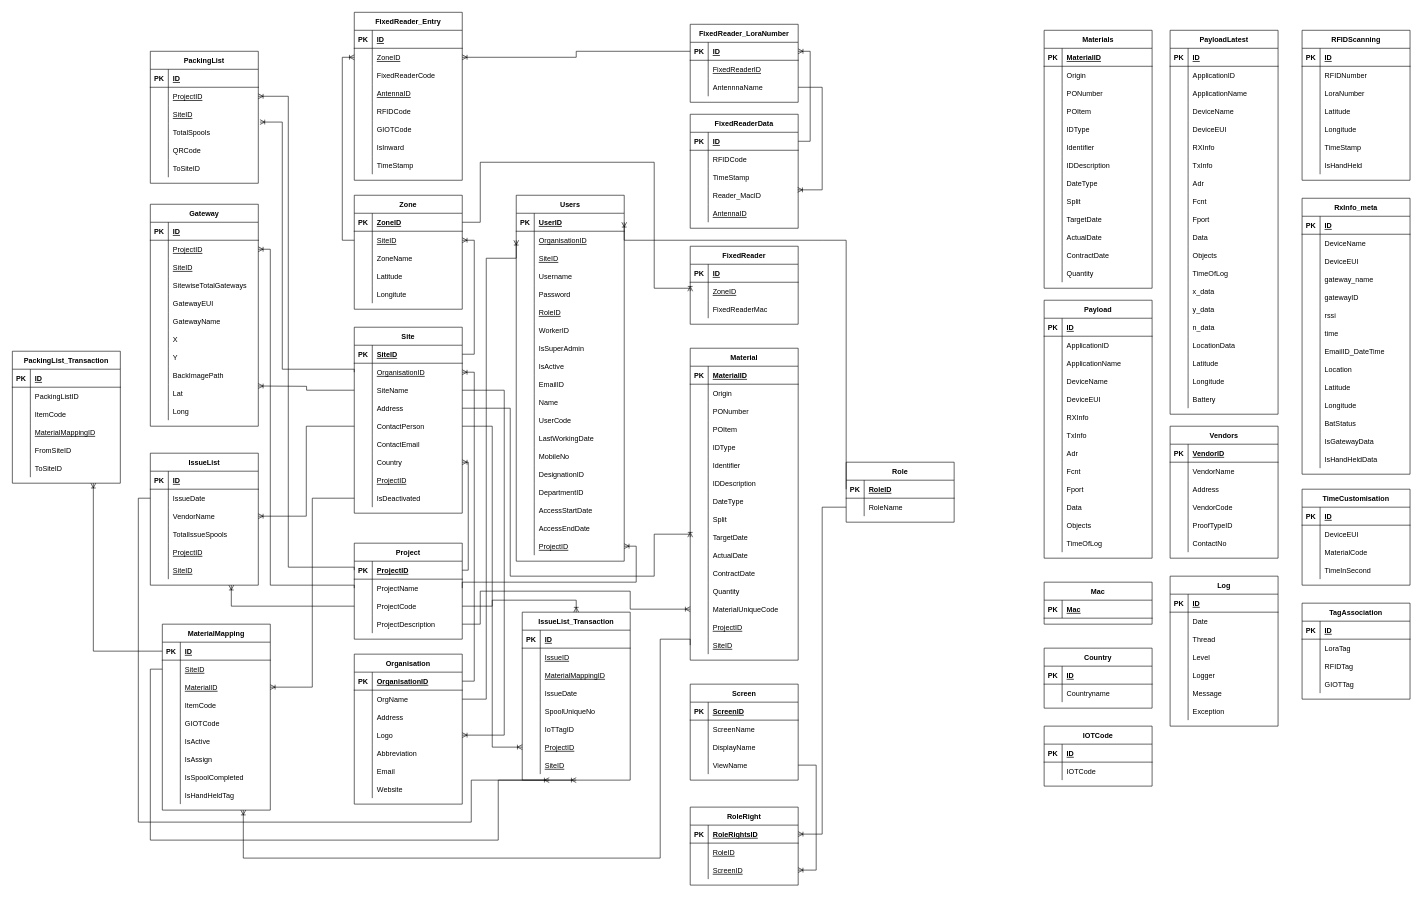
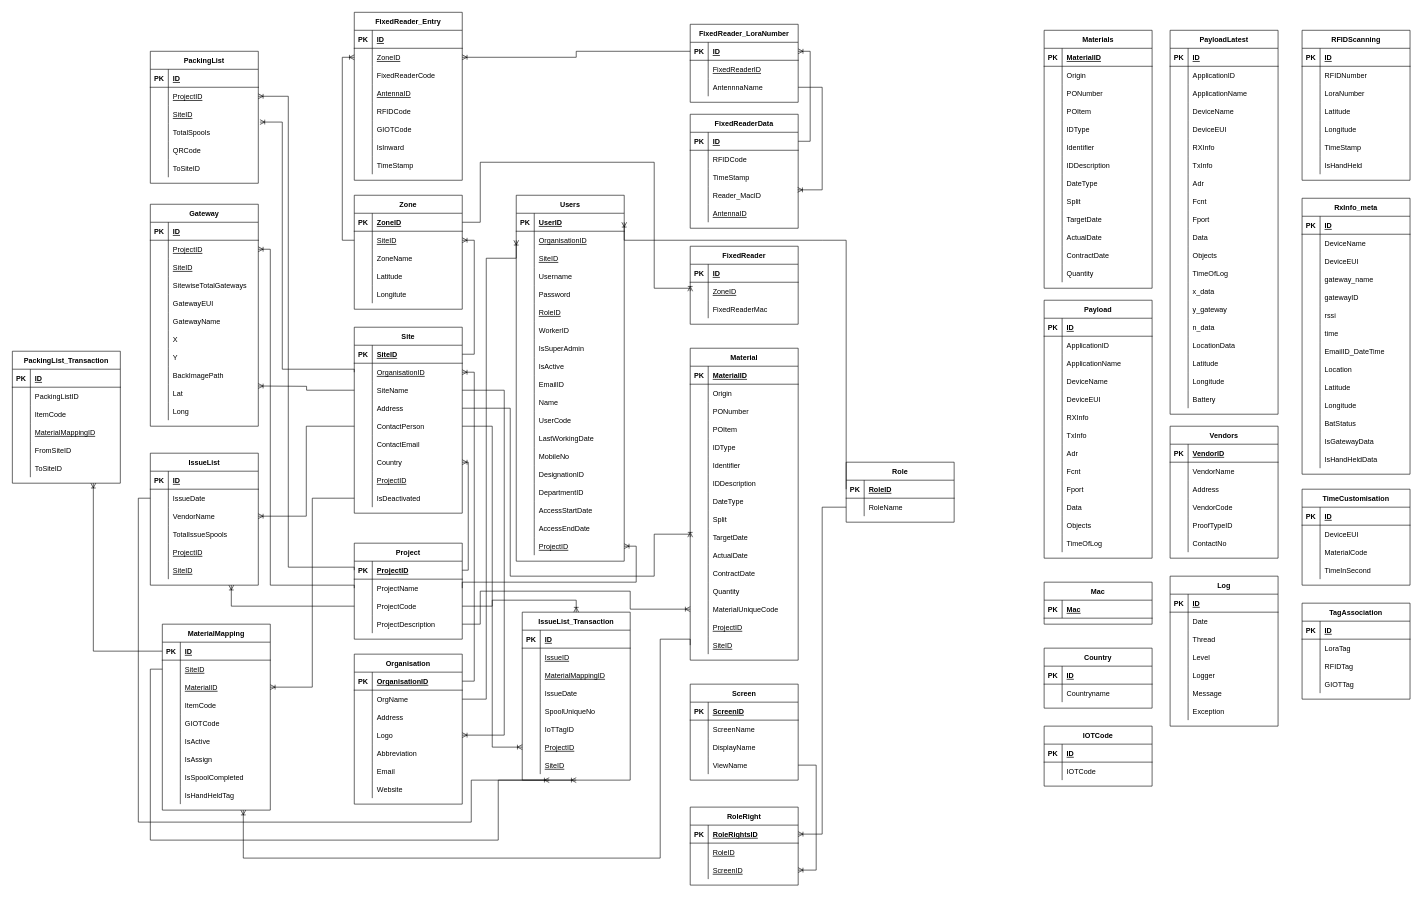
- <mxCell id="443" value="y_data" style="shape=partialRectangle;connectable=0;fillColor=none;top=0;left=0;bottom=0;right=0;align=left;spacingLeft=6;overflow=hidden;" vertex="1" parent="441"><mxGeometry x="30" width="150" height="30" as="geometry"><mxRectangle width="150" height="30" as="alternateBounds" /></mxGeometry></mxCell>
+ <mxCell id="443" value="y_gateway" style="shape=partialRectangle;connectable=0;fillColor=none;top=0;left=0;bottom=0;right=0;align=left;spacingLeft=6;overflow=hidden;" vertex="1" parent="441"><mxGeometry x="30" width="150" height="30" as="geometry"><mxRectangle width="150" height="30" as="alternateBounds" /></mxGeometry></mxCell>
